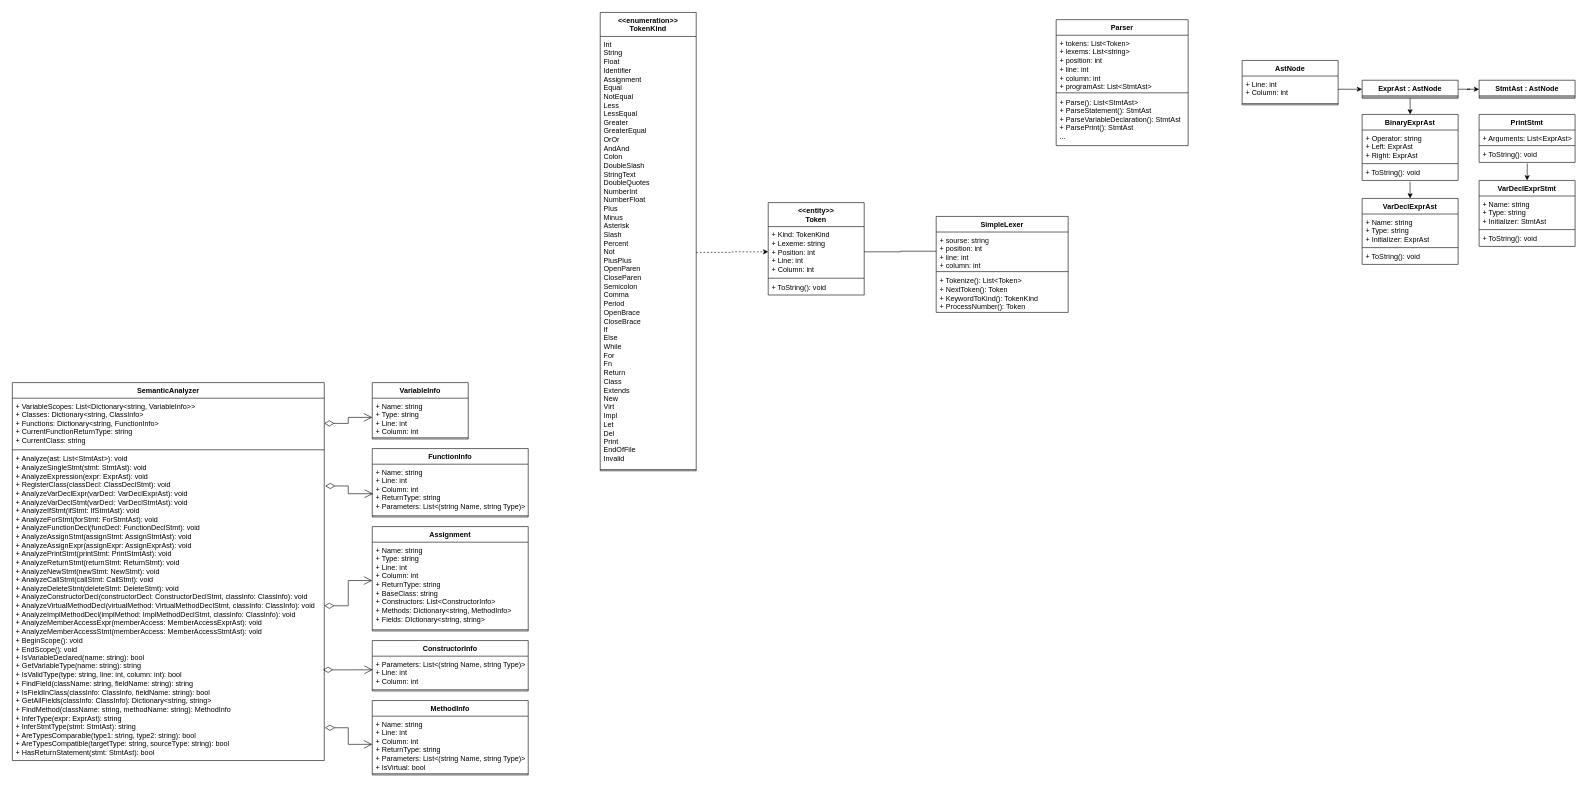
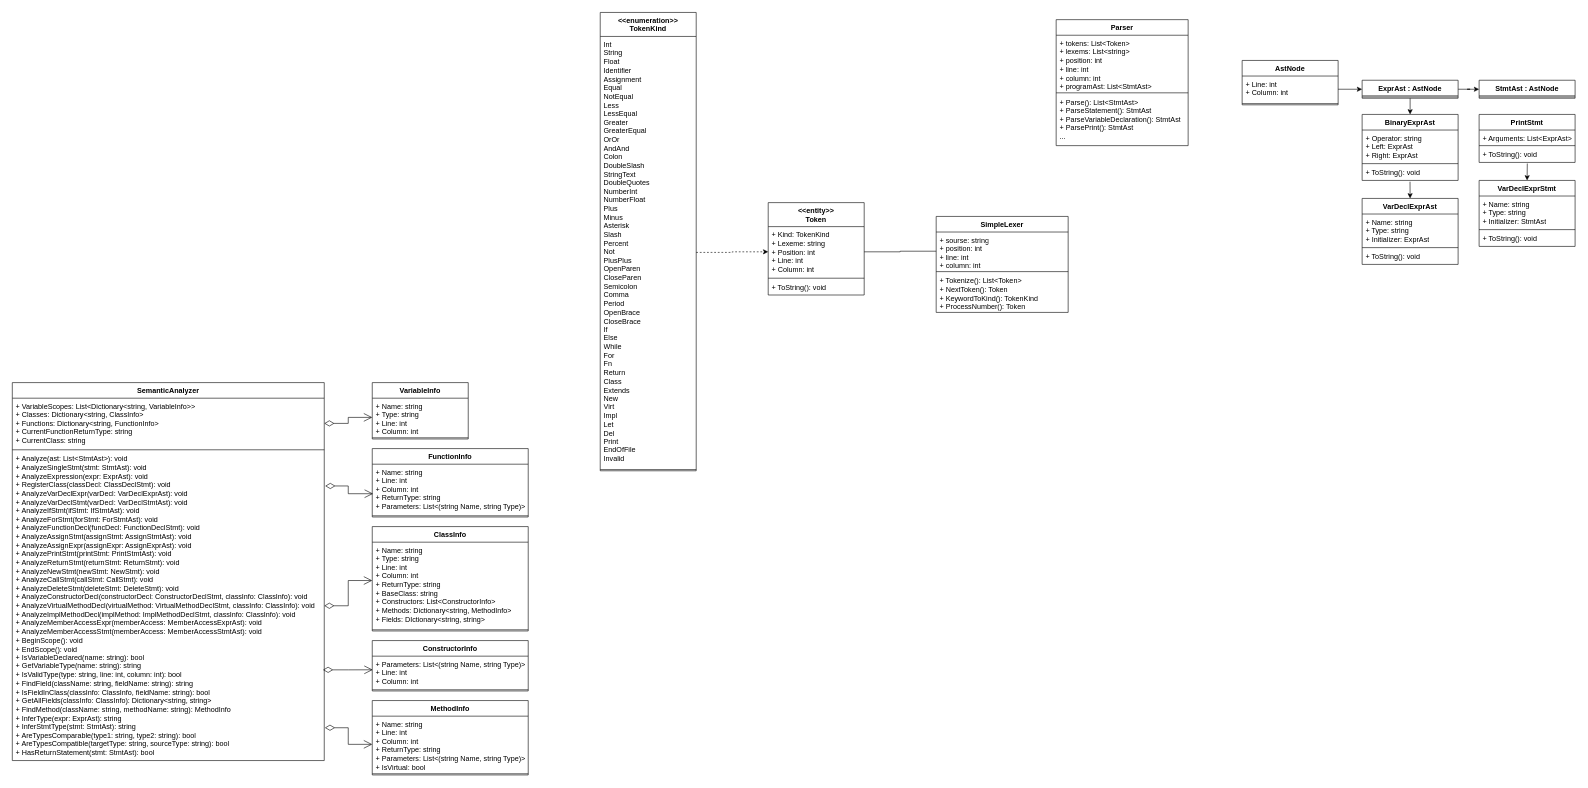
- <mxCell id="55" value="Assignment" style="swimlane;fontStyle=1;align=center;verticalAlign=top;childLayout=stackLayout;horizontal=1;startSize=26;horizontalStack=0;resizeParent=1;resizeParentMax=0;resizeLast=0;collapsible=1;marginBottom=0;whiteSpace=wrap;html=1;" parent="1" vertex="1"><mxGeometry x="620" y="877" width="260" height="174" as="geometry" /></mxCell>
+ <mxCell id="55" value="ClassInfo" style="swimlane;fontStyle=1;align=center;verticalAlign=top;childLayout=stackLayout;horizontal=1;startSize=26;horizontalStack=0;resizeParent=1;resizeParentMax=0;resizeLast=0;collapsible=1;marginBottom=0;whiteSpace=wrap;html=1;" parent="1" vertex="1"><mxGeometry x="620" y="877" width="260" height="174" as="geometry" /></mxCell>
